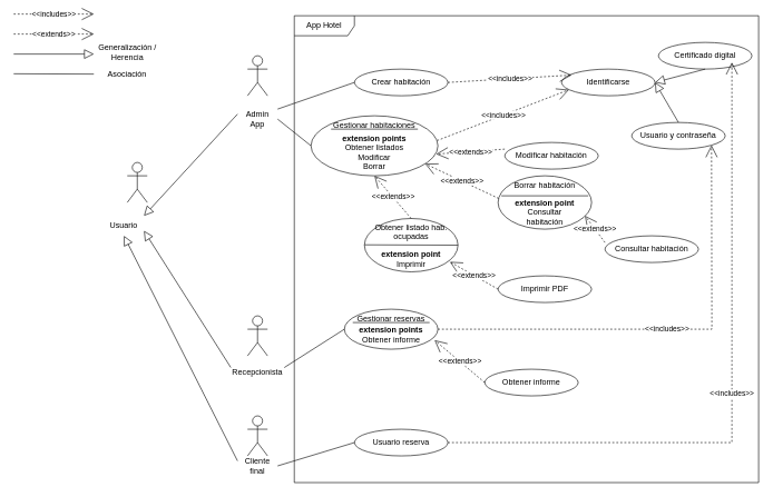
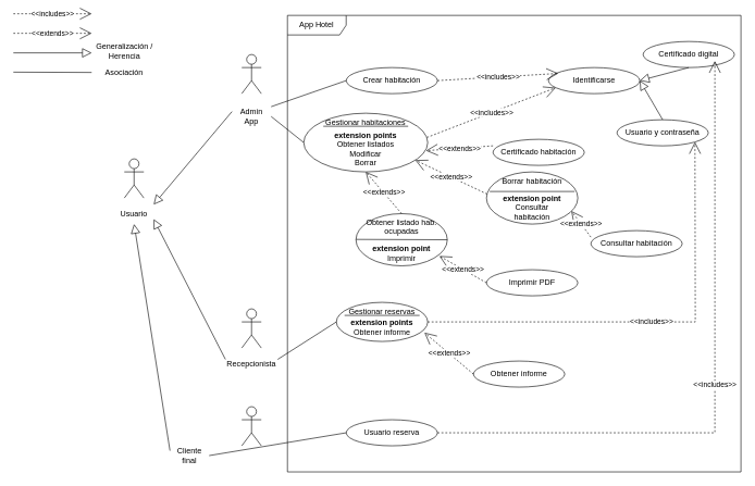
- <mxCell id="46" value="Modificar habitación" style="ellipse;whiteSpace=wrap;html=1;" parent="1" vertex="1"><mxGeometry x="755" y="213" width="140" height="40" as="geometry" /></mxCell>
+ <mxCell id="46" value="Certificado habitación" style="ellipse;whiteSpace=wrap;html=1;" parent="1" vertex="1"><mxGeometry x="755" y="213" width="140" height="40" as="geometry" /></mxCell>
- <mxCell id="29" value="Usuario" style="text;strokeColor=none;align=center;fillColor=none;html=1;verticalAlign=middle;whiteSpace=wrap;rounded=0;" parent="1" vertex="1"><mxGeometry x="155" y="323" width="60" height="30" as="geometry" /></mxCell>
+ <mxCell id="29" value="Usuario" style="text;strokeColor=none;align=center;fillColor=none;html=1;verticalAlign=middle;whiteSpace=wrap;rounded=0;" parent="1" vertex="1"><mxGeometry x="175" y="313" width="60" height="30" as="geometry" /></mxCell>
- <mxCell id="7" value="Cliente final" style="text;strokeColor=none;align=center;fillColor=none;html=1;verticalAlign=middle;whiteSpace=wrap;rounded=0;" parent="1" vertex="1"><mxGeometry x="355" y="683" width="60" height="30" as="geometry" /></mxCell>
+ <mxCell id="7" value="Cliente final" style="text;strokeColor=none;align=center;fillColor=none;html=1;verticalAlign=middle;whiteSpace=wrap;rounded=0;" parent="1" vertex="1"><mxGeometry x="260" y="683" width="60" height="30" as="geometry" /></mxCell>
